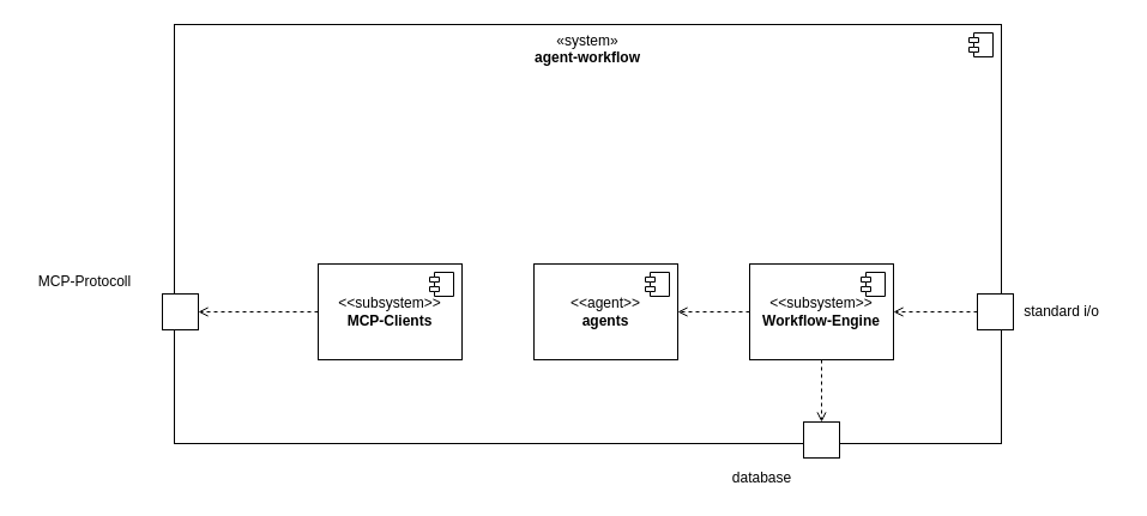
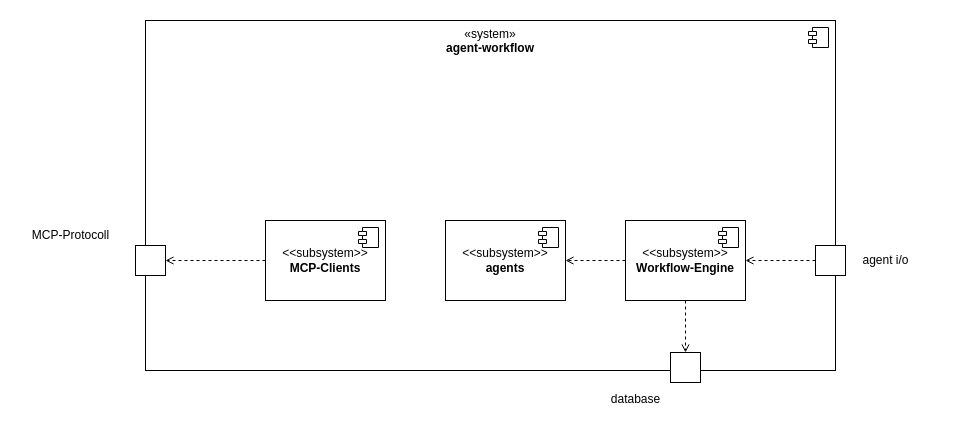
- <mxCell id="8" value="&amp;lt;&amp;lt;agent&amp;gt;&amp;gt;&lt;br&gt;&lt;b&gt;agents&lt;/b&gt;" style="html=1;dropTarget=0;whiteSpace=wrap;" vertex="1" parent="1"><mxGeometry x="445" y="220" width="120" height="80" as="geometry" /></mxCell>
+ <mxCell id="8" value="&amp;lt;&amp;lt;subsystem&amp;gt;&amp;gt;&lt;br&gt;&lt;b&gt;agents&lt;/b&gt;" style="html=1;dropTarget=0;whiteSpace=wrap;" vertex="1" parent="1"><mxGeometry x="445" y="220" width="120" height="80" as="geometry" /></mxCell>
- <mxCell id="12" value="standard i/o" style="text;verticalAlign=middle;align=center;html=1;" vertex="1" parent="1"><mxGeometry x="835" y="250" width="100" height="20" as="geometry" /></mxCell>
+ <mxCell id="12" value="agent i/o" style="text;verticalAlign=middle;align=center;html=1;" vertex="1" parent="1"><mxGeometry x="835" y="250" width="100" height="20" as="geometry" /></mxCell>
